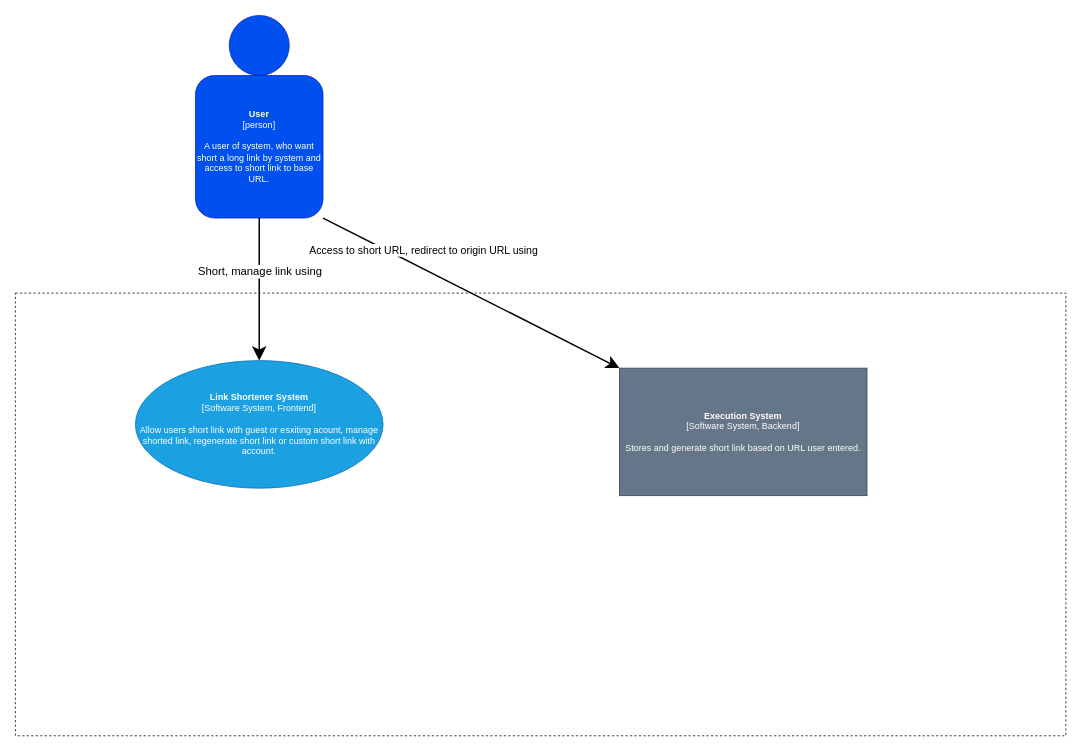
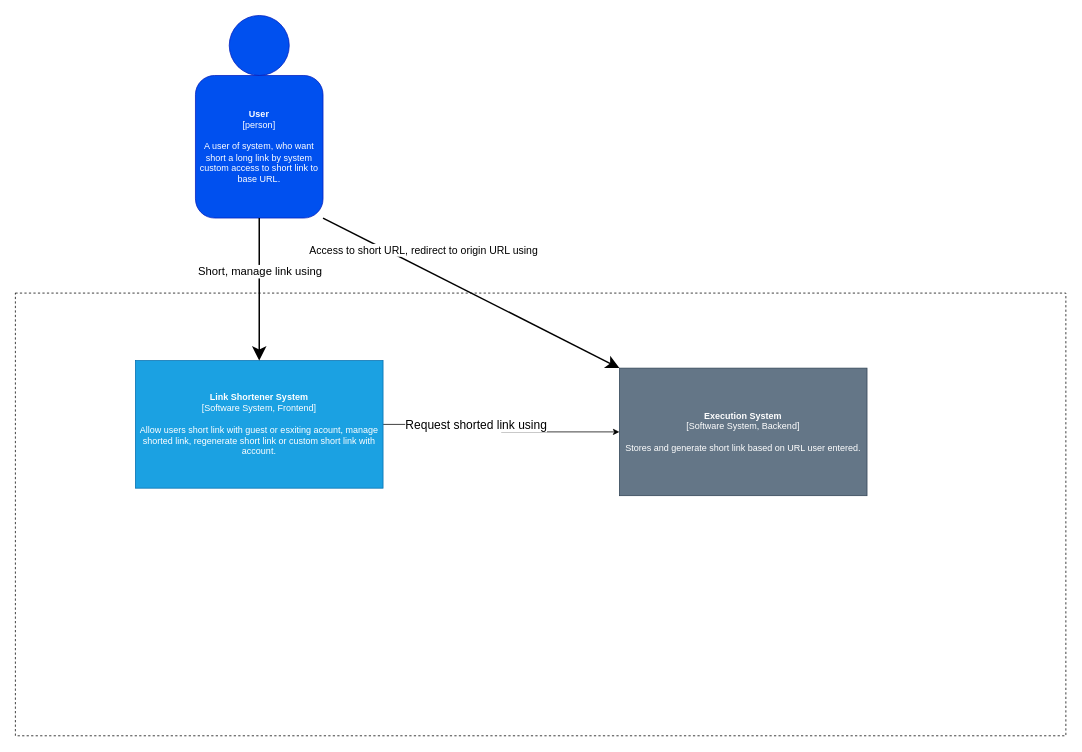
- <mxCell id="4" value="&lt;b&gt;User&lt;/b&gt;&lt;div&gt;[person]&lt;/div&gt;&lt;div&gt;&lt;br&gt;&lt;/div&gt;&lt;div&gt;A user of system, who want short a long link by system and access to short link to base URL.&lt;/div&gt;" style="rounded=1;whiteSpace=wrap;html=1;fillColor=#0050ef;fontColor=#ffffff;strokeColor=#001DBC;" parent="3" vertex="1"><mxGeometry y="80" width="170" height="190" as="geometry" /></mxCell>
+ <mxCell id="4" value="&lt;b&gt;User&lt;/b&gt;&lt;div&gt;[person]&lt;/div&gt;&lt;div&gt;&lt;br&gt;&lt;/div&gt;&lt;div&gt;A user of system, who want short a long link by system custom access to short link to base URL.&lt;/div&gt;" style="rounded=1;whiteSpace=wrap;html=1;fillColor=#0050ef;fontColor=#ffffff;strokeColor=#001DBC;" parent="3" vertex="1"><mxGeometry y="80" width="170" height="190" as="geometry" /></mxCell>
- <mxCell id="8" value="&lt;b&gt;Link Shortener System&lt;/b&gt;&lt;div&gt;[Software System, Frontend]&lt;/div&gt;&lt;div&gt;&lt;br&gt;&lt;/div&gt;&lt;div&gt;Allow users short link with guest or esxiting acount, manage shorted link, regenerate short link or custom short link with account.&lt;/div&gt;" style="ellipse;whiteSpace=wrap;html=1;fillColor=#1ba1e2;fontColor=#ffffff;strokeColor=#006EAF;" parent="1" vertex="1"><mxGeometry x="180" y="480" width="330" height="170" as="geometry" /></mxCell>
+ <mxCell id="8" value="&lt;b&gt;Link Shortener System&lt;/b&gt;&lt;div&gt;[Software System, Frontend]&lt;/div&gt;&lt;div&gt;&lt;br&gt;&lt;/div&gt;&lt;div&gt;Allow users short link with guest or esxiting acount, manage shorted link, regenerate short link or custom short link with account.&lt;/div&gt;" style="rounded=0;whiteSpace=wrap;html=1;fillColor=#1ba1e2;fontColor=#ffffff;strokeColor=#006EAF;" parent="1" vertex="1"><mxGeometry x="180" y="480" width="330" height="170" as="geometry" /></mxCell>
+ <mxCell id="6" style="edgeStyle=orthogonalEdgeStyle;rounded=0;orthogonalLoop=1;jettySize=auto;html=1;exitX=1;exitY=0.5;exitDx=0;exitDy=0;" parent="1" source="8" target="11" edge="1"><mxGeometry relative="1" as="geometry" /></mxCell>
+ <mxCell id="7" value="&lt;font style=&quot;font-size: 16px;&quot;&gt;Request shorted link using&lt;/font&gt;" style="edgeLabel;html=1;align=center;verticalAlign=middle;resizable=0;points=[];" parent="6" vertex="1" connectable="0"><mxGeometry x="-0.73" y="-2" relative="1" as="geometry"><mxPoint x="79" y="-2" as="offset" /></mxGeometry></mxCell>
